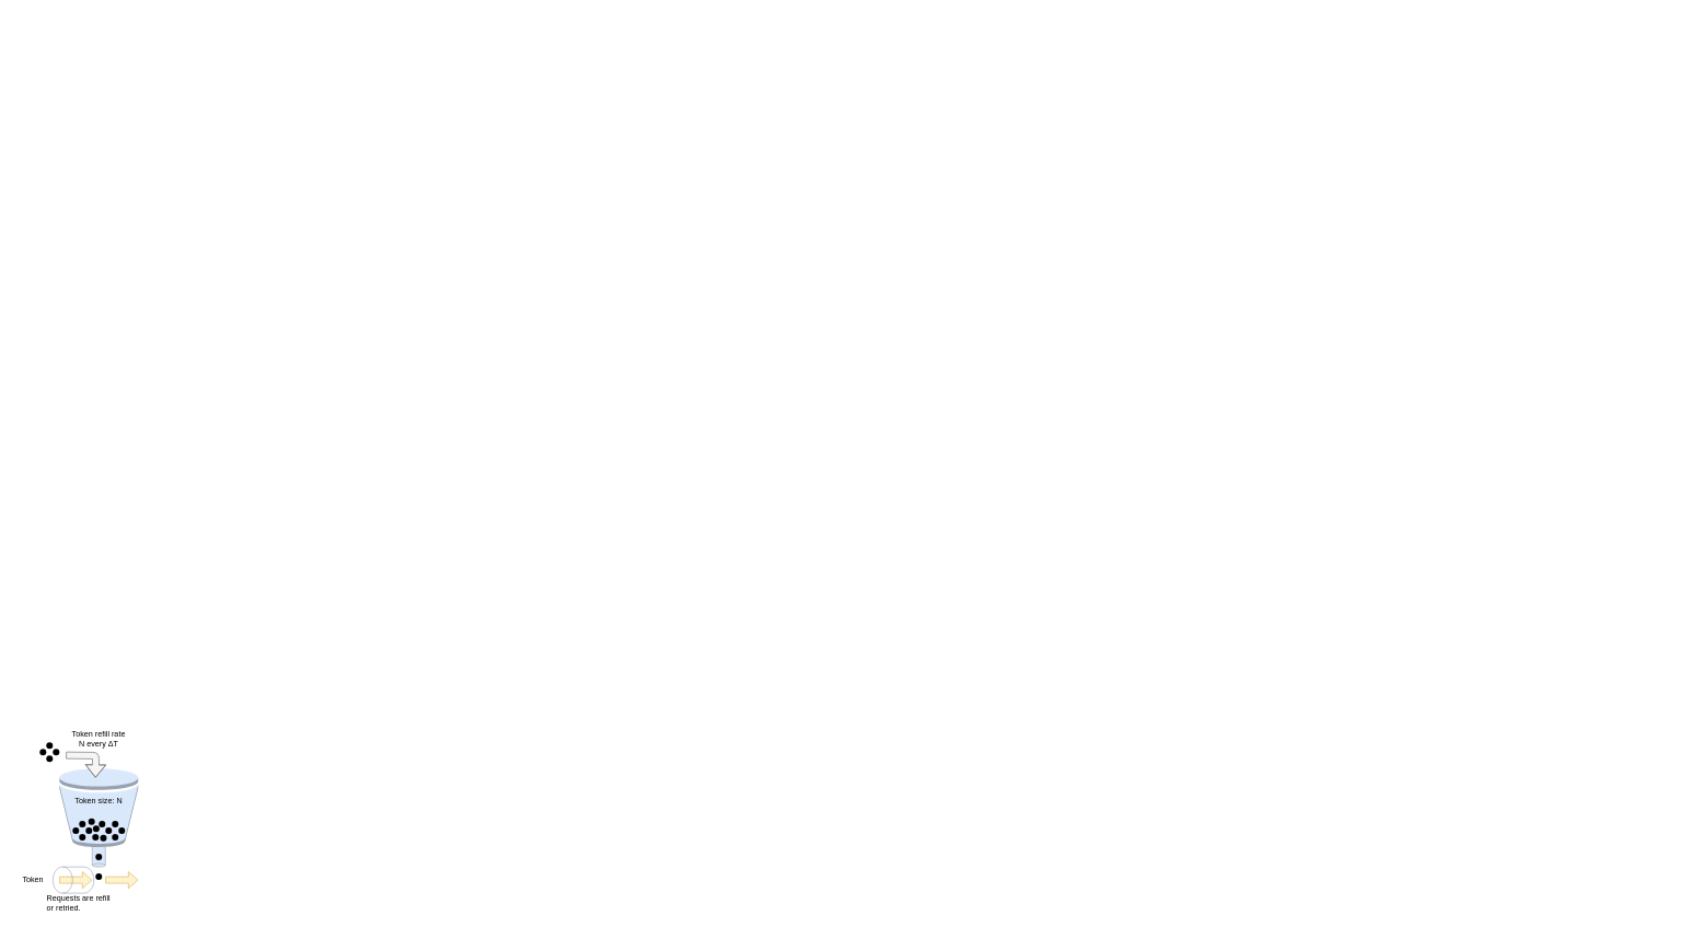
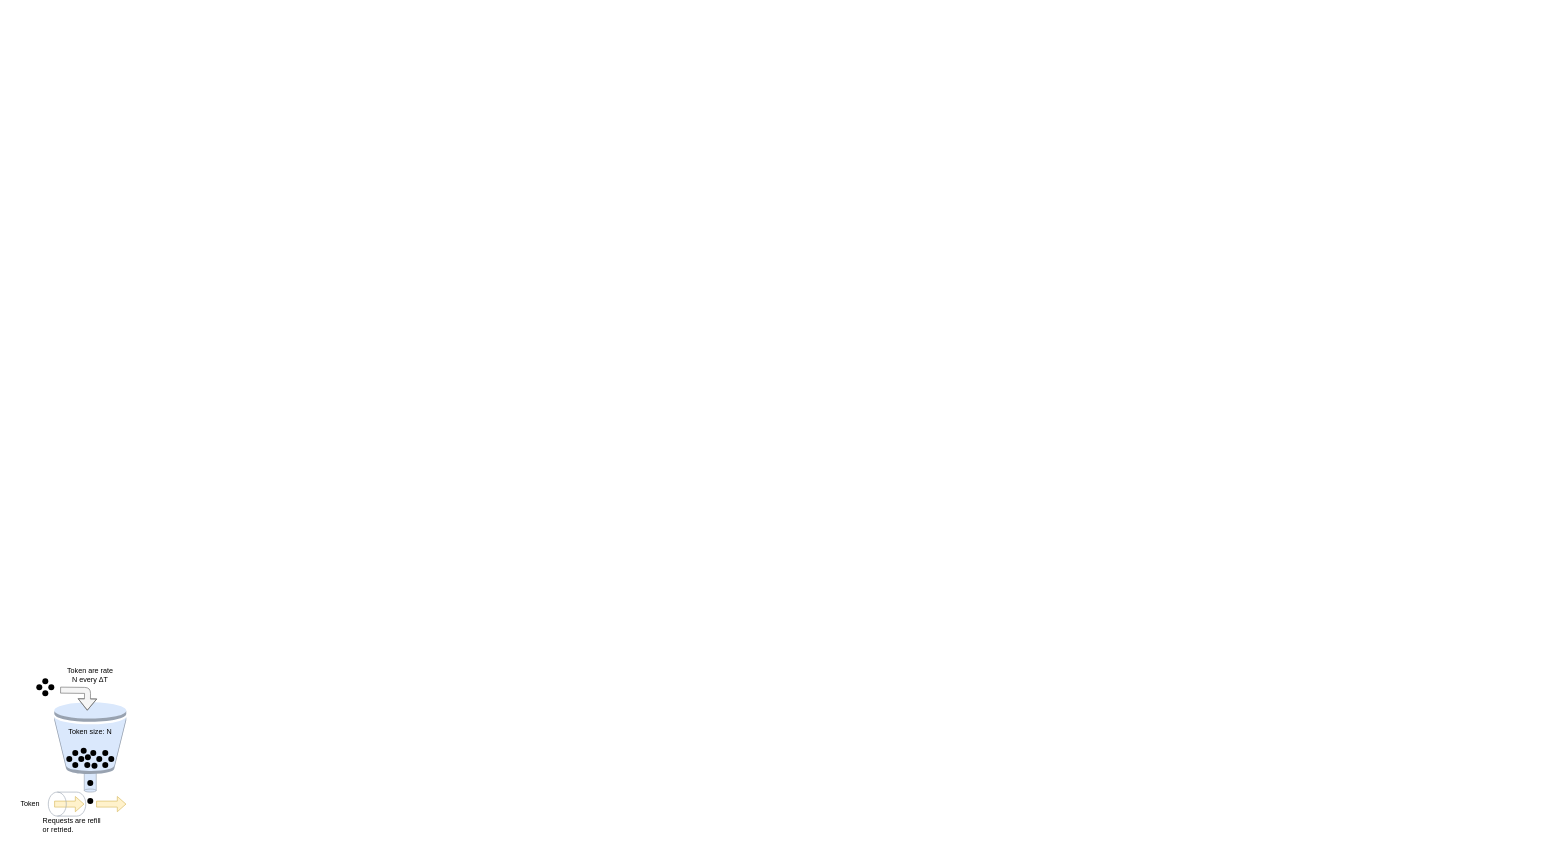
- <mxCell id="22" value="Token refill rate&lt;br&gt;N every&amp;nbsp;&lt;span style=&quot;font-family: &amp;quot;Google Sans&amp;quot;, Arial, sans-serif; text-align: left;&quot;&gt;ΔT&lt;/span&gt;" style="text;html=1;strokeColor=none;fillColor=none;align=center;verticalAlign=middle;whiteSpace=wrap;rounded=0;" vertex="1" parent="1"><mxGeometry x="100" y="1110" width="100" height="30" as="geometry" /></mxCell>
+ <mxCell id="22" value="Token are rate&lt;br&gt;N every&amp;nbsp;&lt;span style=&quot;font-family: &amp;quot;Google Sans&amp;quot;, Arial, sans-serif; text-align: left;&quot;&gt;ΔT&lt;/span&gt;" style="text;html=1;strokeColor=none;fillColor=none;align=center;verticalAlign=middle;whiteSpace=wrap;rounded=0;" vertex="1" parent="1"><mxGeometry x="100" y="1110" width="100" height="30" as="geometry" /></mxCell>
